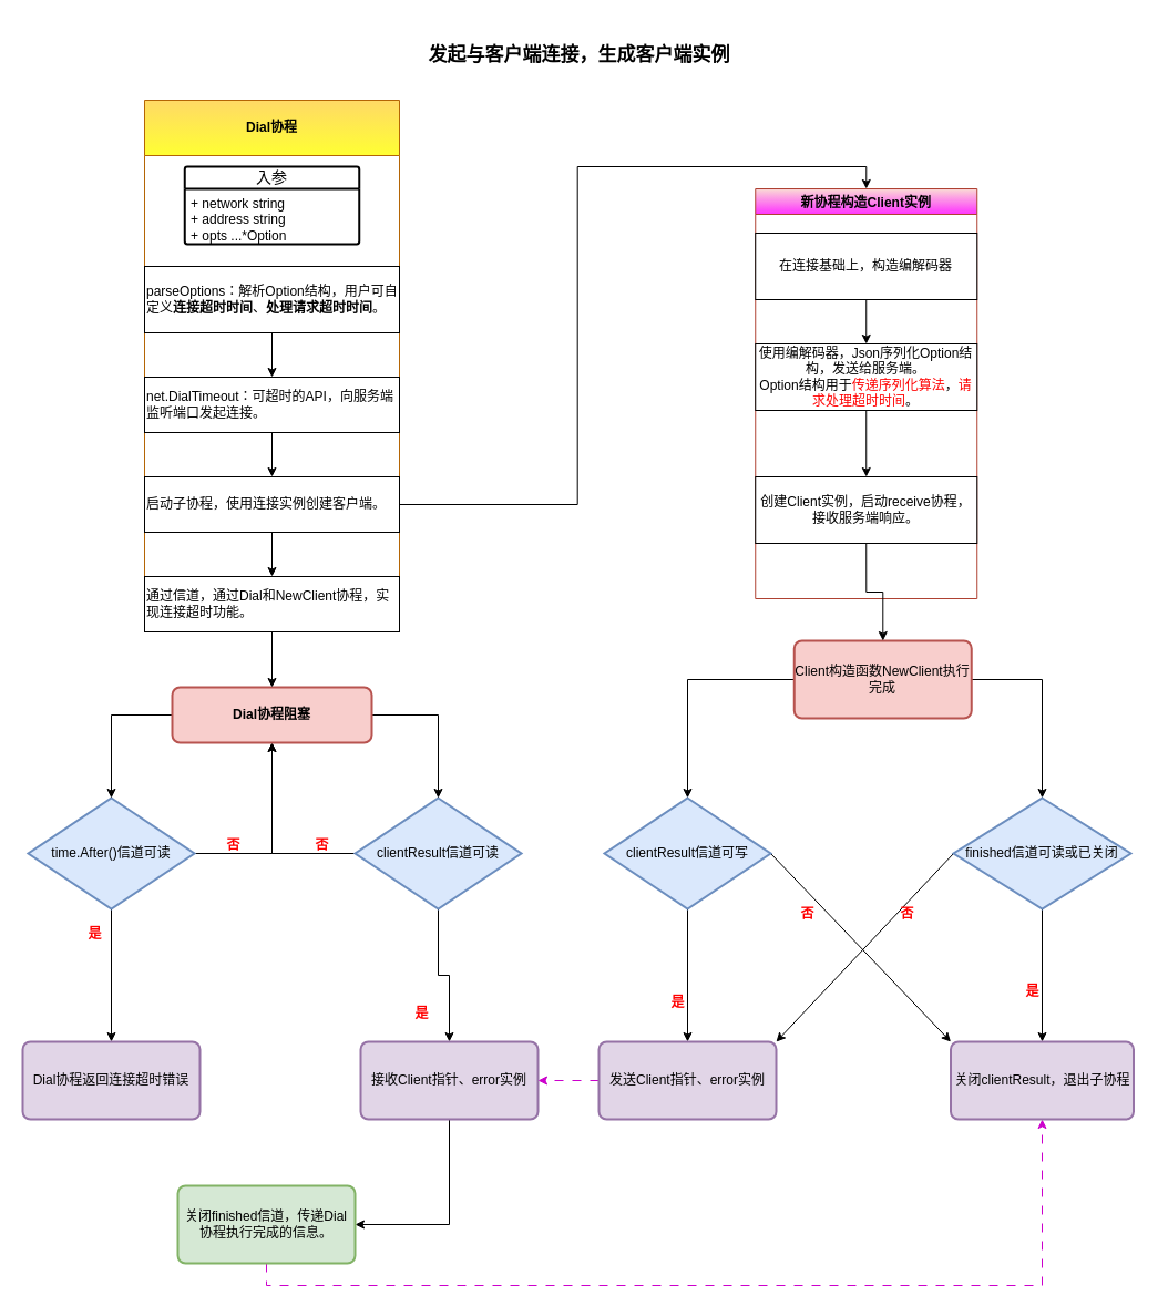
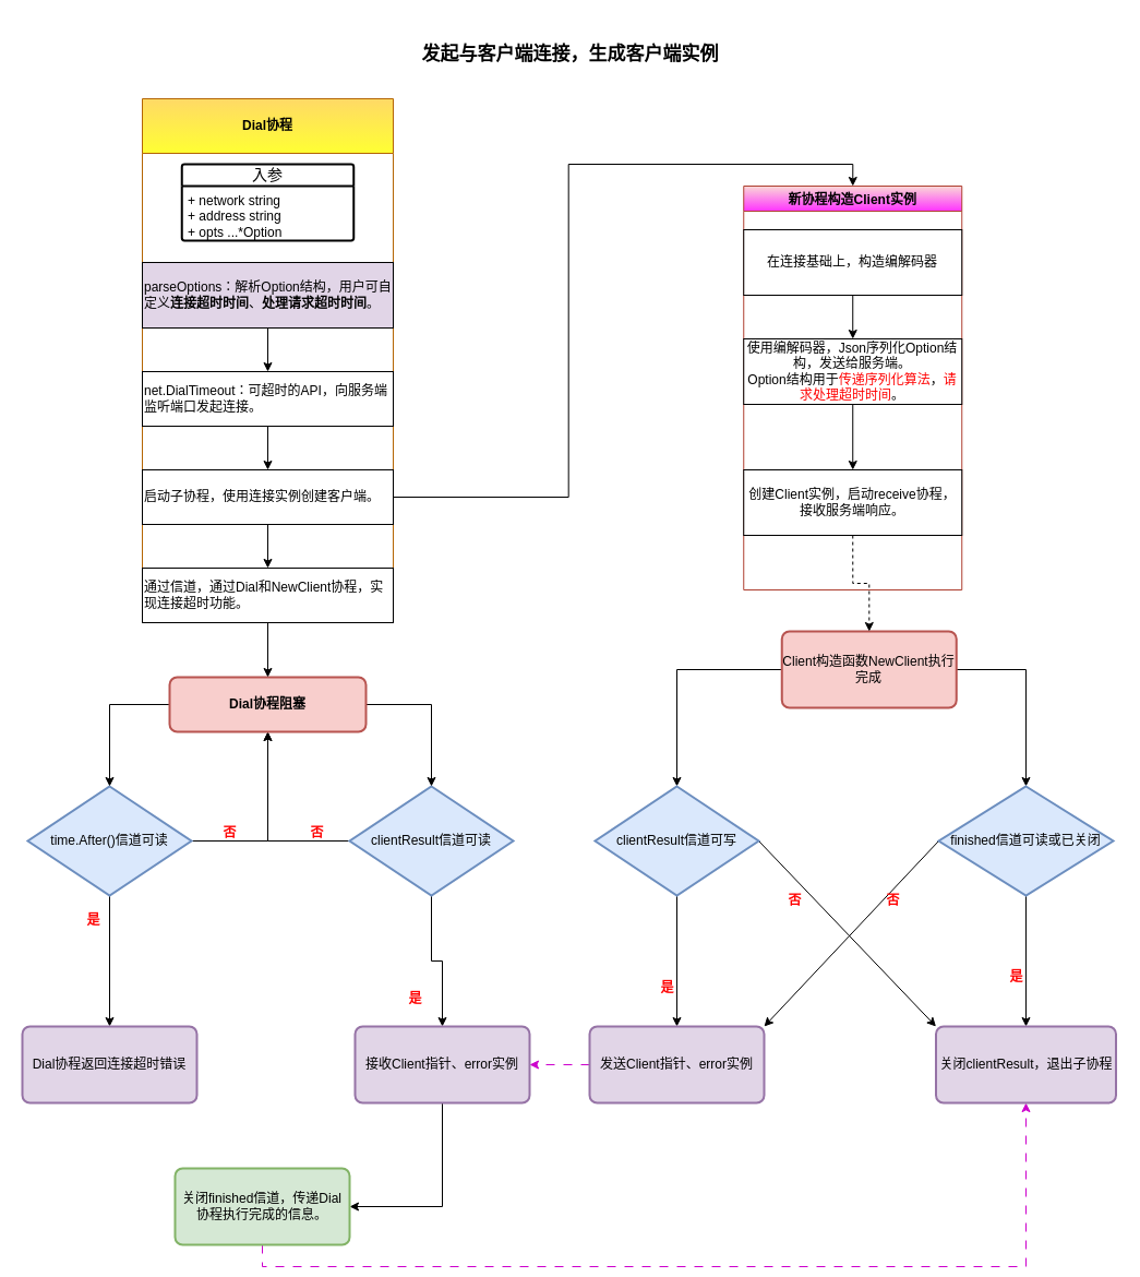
- <mxCell id="4" value="parseOptions：解析Option结构，用户可自定义&lt;b&gt;连接超时时间&lt;/b&gt;、&lt;b&gt;处理请求超时时间&lt;/b&gt;。" style="rounded=0;whiteSpace=wrap;html=1;align=left;" parent="2" vertex="1"><mxGeometry y="150" width="230" height="60" as="geometry" /></mxCell>
+ <mxCell id="4" value="parseOptions：解析Option结构，用户可自定义&lt;b&gt;连接超时时间&lt;/b&gt;、&lt;b&gt;处理请求超时时间&lt;/b&gt;。" style="rounded=0;whiteSpace=wrap;html=1;align=left;fillColor=#e1d5e7;" parent="2" vertex="1"><mxGeometry y="150" width="230" height="60" as="geometry" /></mxCell>
- <mxCell id="54" style="edgeStyle=orthogonalEdgeStyle;rounded=0;orthogonalLoop=1;jettySize=auto;html=1;exitX=0.5;exitY=1;exitDx=0;exitDy=0;" edge="1" parent="1" source="18" target="35"><mxGeometry relative="1" as="geometry" /></mxCell>
+ <mxCell id="54" style="edgeStyle=orthogonalEdgeStyle;rounded=0;orthogonalLoop=1;jettySize=auto;html=1;exitX=0.5;exitY=1;exitDx=0;exitDy=0;dashed=1;" edge="1" parent="1" source="18" target="35"><mxGeometry relative="1" as="geometry" /></mxCell>
